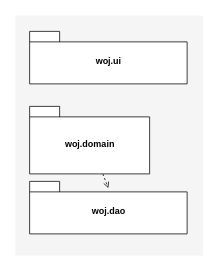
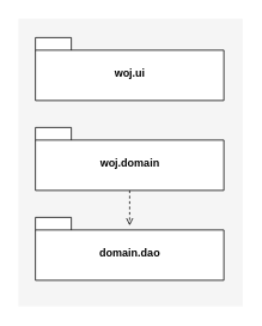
- <mxCell id="5" value="woj.domain" style="shape=folder;fontStyle=1;spacingTop=10;tabWidth=40;tabHeight=14;tabPosition=left;html=1;" vertex="1" parent="1"><mxGeometry x="39" y="141" width="160" height="90" as="geometry" /></mxCell>
+ <mxCell id="5" value="woj.domain" style="shape=folder;fontStyle=1;spacingTop=10;tabWidth=40;tabHeight=14;tabPosition=left;html=1;" vertex="1" parent="1"><mxGeometry x="39" y="141" width="210" height="70" as="geometry" /></mxCell>
- <mxCell id="6" value="woj.dao" style="shape=folder;fontStyle=1;spacingTop=10;tabWidth=40;tabHeight=14;tabPosition=left;html=1;" vertex="1" parent="1"><mxGeometry x="39" y="241" width="210" height="70" as="geometry" /></mxCell>
+ <mxCell id="6" value="domain.dao" style="shape=folder;fontStyle=1;spacingTop=10;tabWidth=40;tabHeight=14;tabPosition=left;html=1;" vertex="1" parent="1"><mxGeometry x="39" y="241" width="210" height="70" as="geometry" /></mxCell>
